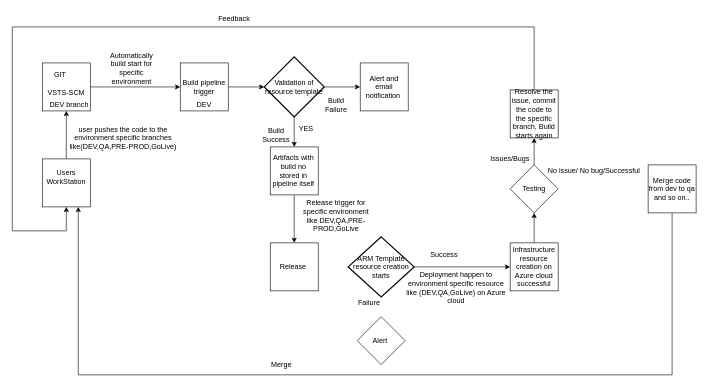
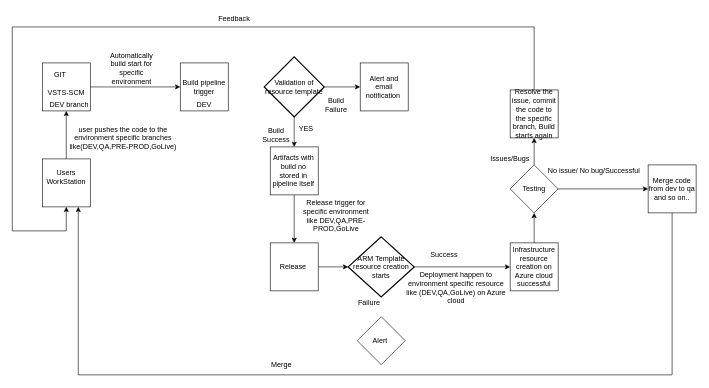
- <mxCell id="4" value="" style="edgeStyle=orthogonalEdgeStyle;rounded=0;orthogonalLoop=1;jettySize=auto;html=1;" parent="1" source="5" target="15" edge="1"><mxGeometry relative="1" as="geometry" /></mxCell>
+ <mxCell id="36" value="" style="edgeStyle=orthogonalEdgeStyle;rounded=0;orthogonalLoop=1;jettySize=auto;html=1;" parent="1" source="37" target="42" edge="1"><mxGeometry relative="1" as="geometry" /></mxCell>
+ <mxCell id="21" value="" style="edgeStyle=orthogonalEdgeStyle;rounded=0;orthogonalLoop=1;jettySize=auto;html=1;" parent="1" source="22" target="28" edge="1"><mxGeometry relative="1" as="geometry" /></mxCell>
